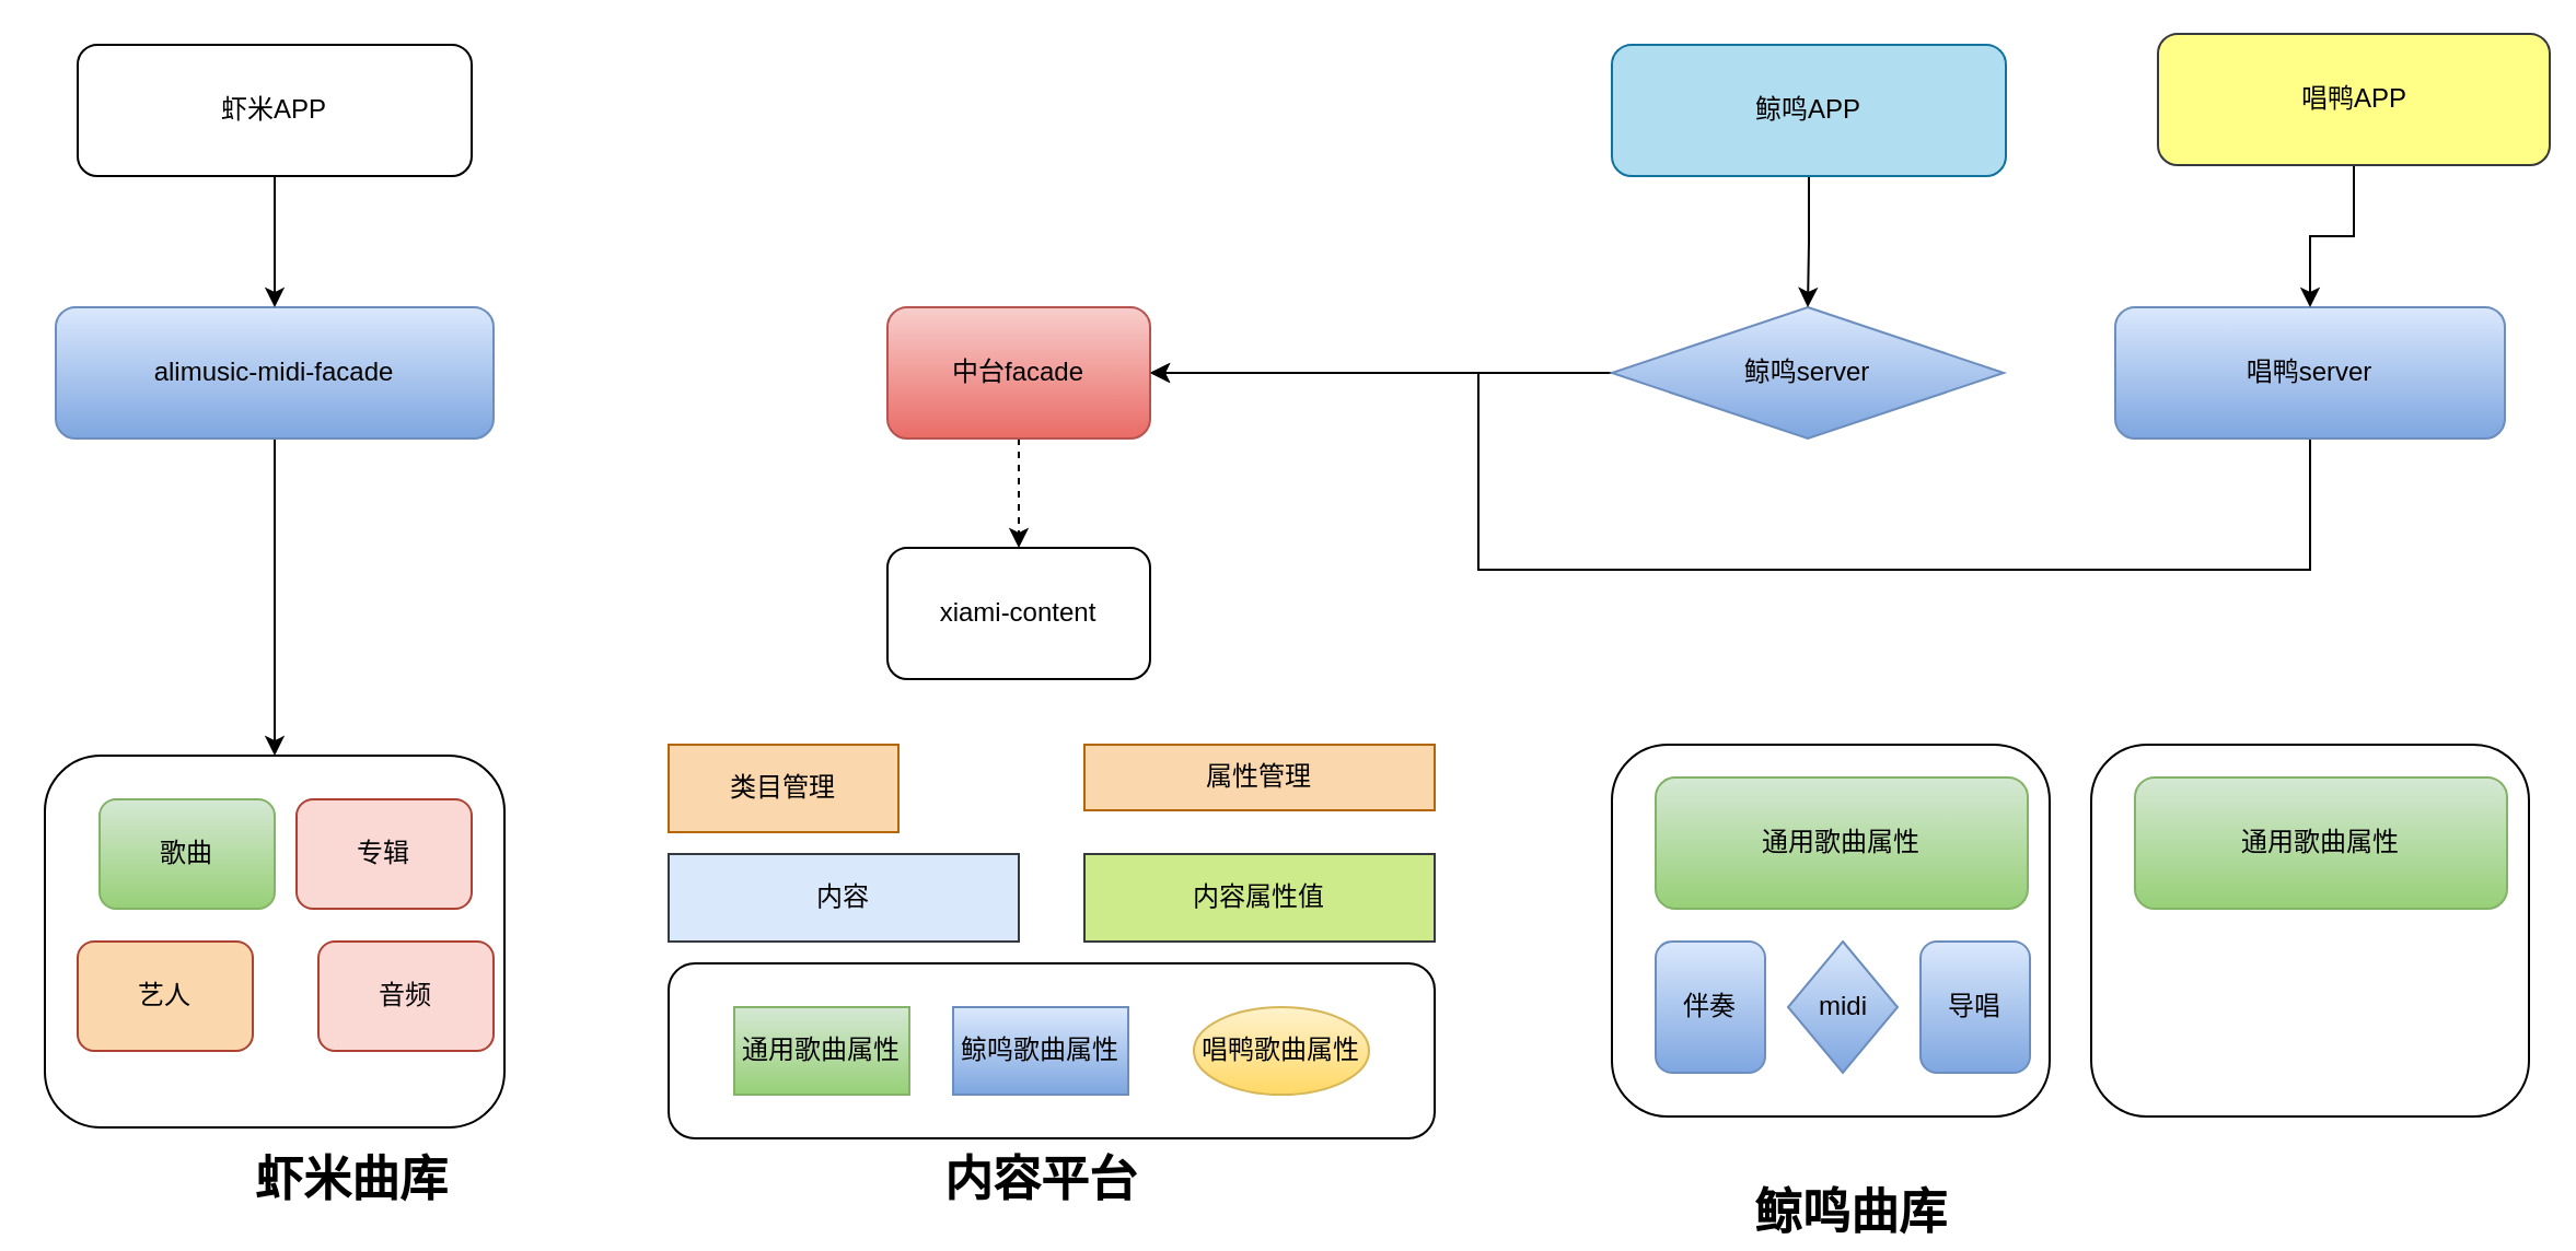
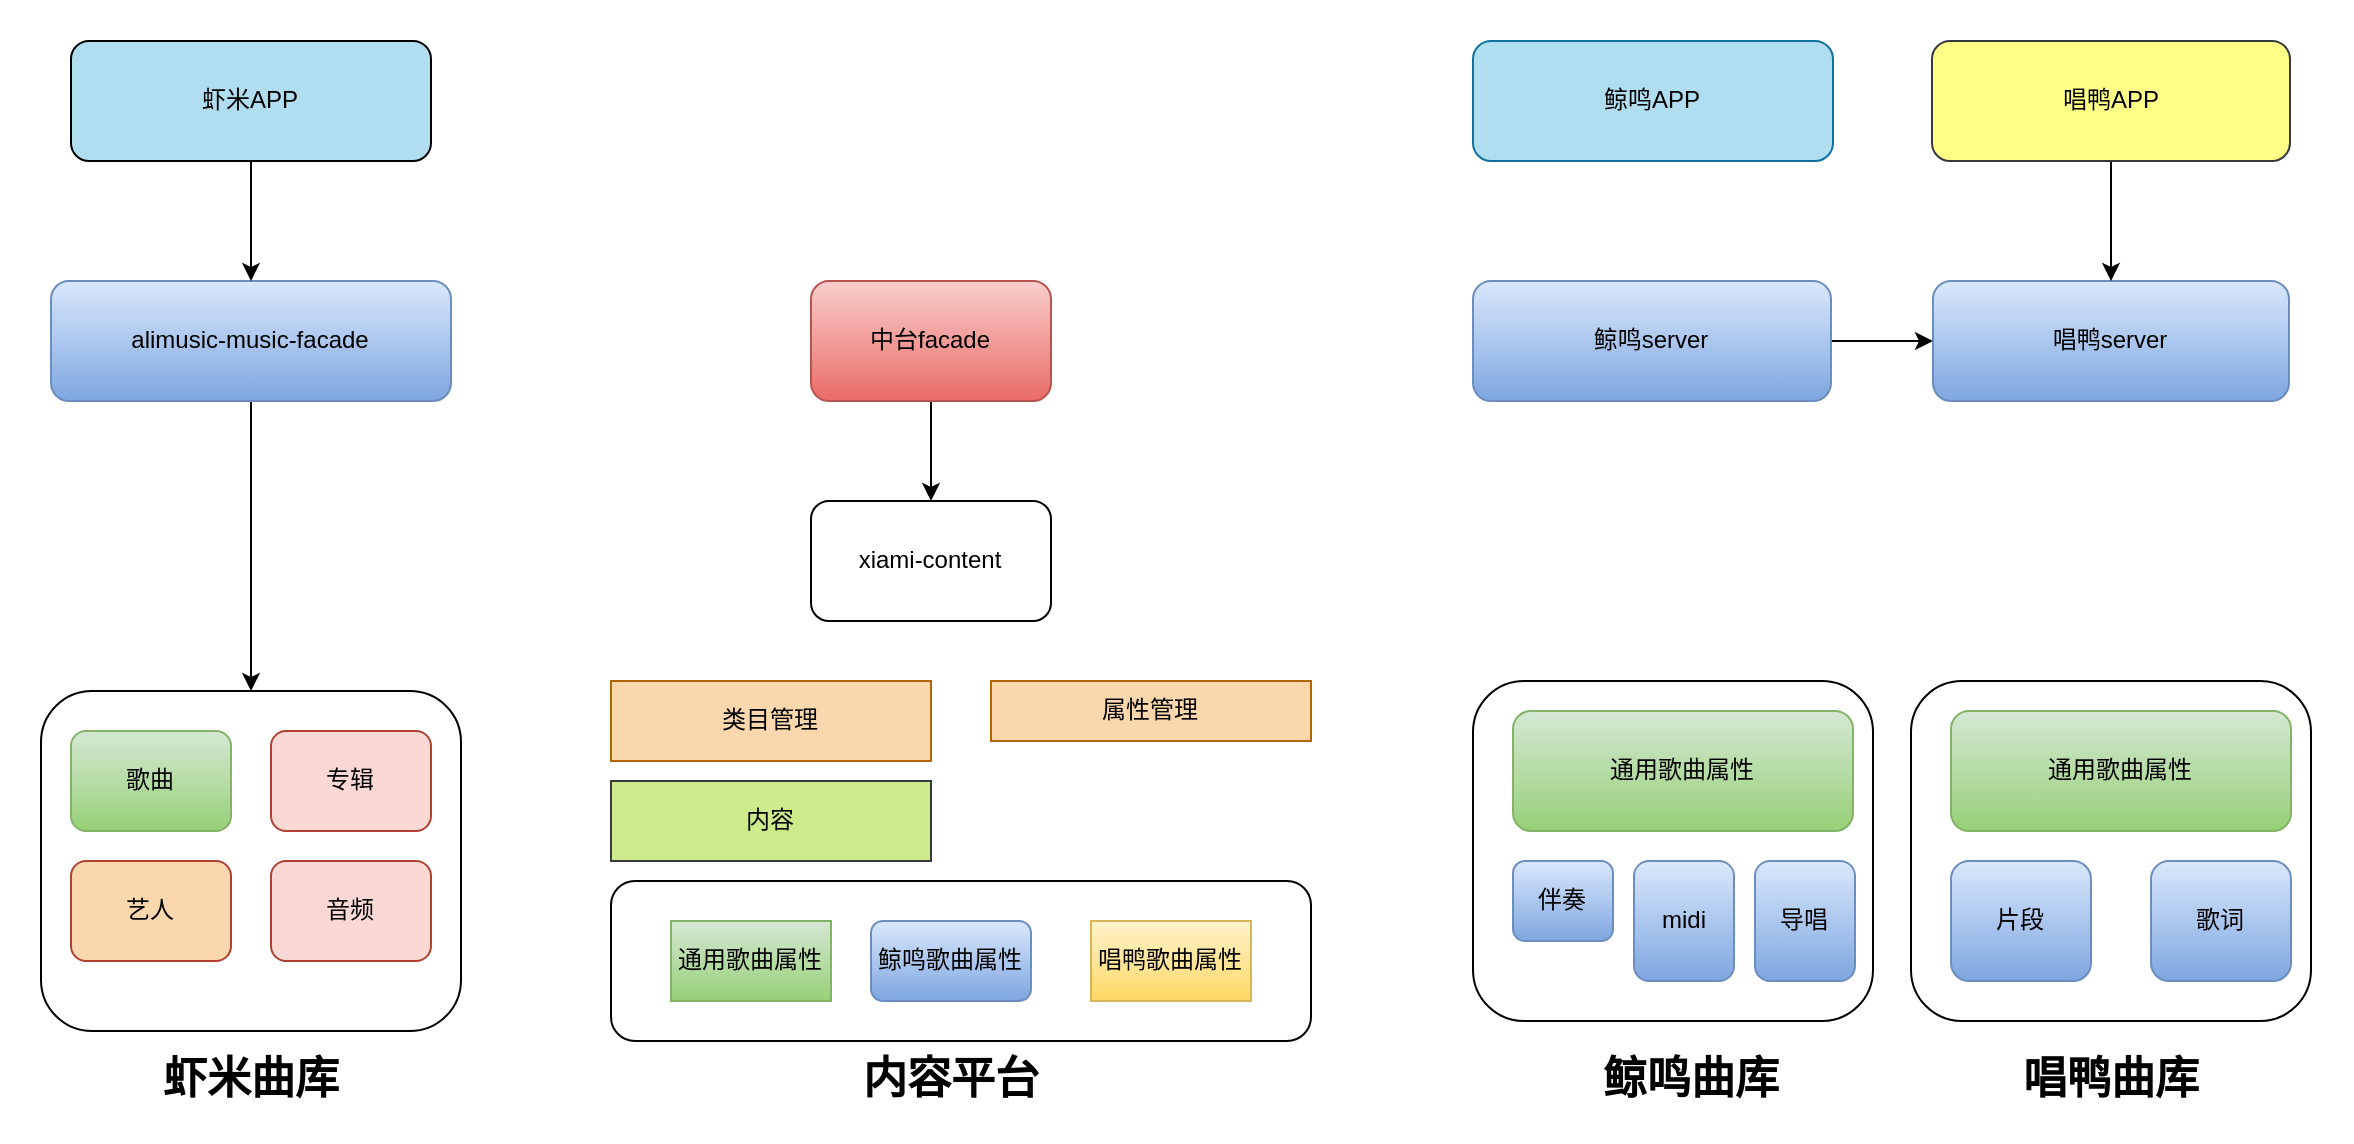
- <mxCell id="36" value="唱鸭APP" style="rounded=1;whiteSpace=wrap;html=1;fillColor=#ffff88;strokeColor=#36393d;" vertex="1" parent="1"><mxGeometry x="985.5" y="15" width="179" height="60" as="geometry" /></mxCell>
+ <mxCell id="36" value="唱鸭APP" style="rounded=1;whiteSpace=wrap;html=1;fillColor=#ffff88;strokeColor=#36393d;" vertex="1" parent="1"><mxGeometry x="965.5" width="179" height="60" as="geometry" y="20" /></mxCell>
- <mxCell id="43" value="虾米APP" style="rounded=1;whiteSpace=wrap;html=1;" vertex="1" parent="1"><mxGeometry x="35" width="180" height="60" as="geometry" y="20" /></mxCell>
+ <mxCell id="43" value="虾米APP" style="rounded=1;whiteSpace=wrap;html=1;fillColor=#b1ddf0;" vertex="1" parent="1"><mxGeometry x="35" width="180" height="60" as="geometry" y="20" /></mxCell>
- <mxCell id="31" style="edgeStyle=orthogonalEdgeStyle;rounded=0;orthogonalLoop=1;jettySize=auto;html=1;exitX=0.5;exitY=1;exitDx=0;exitDy=0;" edge="1" parent="1" source="32" target="28"><mxGeometry relative="1" as="geometry" /></mxCell>
- <mxCell id="3" value="alimusic-midi-facade" style="rounded=1;whiteSpace=wrap;html=1;fillColor=#dae8fc;strokeColor=#6c8ebf;gradientColor=#7ea6e0;" vertex="1" parent="1"><mxGeometry x="25" y="140" width="200" height="60" as="geometry" /></mxCell>
+ <mxCell id="3" value="alimusic-music-facade" style="rounded=1;whiteSpace=wrap;html=1;fillColor=#dae8fc;strokeColor=#6c8ebf;gradientColor=#7ea6e0;" vertex="1" parent="1"><mxGeometry x="25" y="140" width="200" height="60" as="geometry" /></mxCell>
- <mxCell id="27" style="edgeStyle=orthogonalEdgeStyle;rounded=0;orthogonalLoop=1;jettySize=auto;html=1;" edge="1" parent="1" source="28" target="30"><mxGeometry relative="1" as="geometry" /></mxCell>
+ <mxCell id="27" style="edgeStyle=orthogonalEdgeStyle;rounded=0;orthogonalLoop=1;jettySize=auto;html=1;" edge="1" parent="1" source="28" target="34"><mxGeometry relative="1" as="geometry" /></mxCell>
- <mxCell id="28" value="鲸鸣server" style="rhombus;whiteSpace=wrap;html=1;fillColor=#dae8fc;strokeColor=#6c8ebf;gradientColor=#7ea6e0;" vertex="1" parent="1"><mxGeometry x="736" y="140" width="179" height="60" as="geometry" /></mxCell>
+ <mxCell id="28" value="鲸鸣server" style="rounded=1;whiteSpace=wrap;html=1;fillColor=#dae8fc;strokeColor=#6c8ebf;gradientColor=#7ea6e0;" vertex="1" parent="1"><mxGeometry x="736" y="140" width="179" height="60" as="geometry" /></mxCell>
- <mxCell id="29" style="edgeStyle=orthogonalEdgeStyle;rounded=0;orthogonalLoop=1;jettySize=auto;html=1;exitX=0.5;exitY=1;exitDx=0;exitDy=0;dashed=1;" edge="1" parent="1" source="30" target="4"><mxGeometry relative="1" as="geometry" /></mxCell>
+ <mxCell id="29" style="edgeStyle=orthogonalEdgeStyle;rounded=0;orthogonalLoop=1;jettySize=auto;html=1;exitX=0.5;exitY=1;exitDx=0;exitDy=0;" edge="1" parent="1" source="30" target="4"><mxGeometry relative="1" as="geometry" /></mxCell>
- <mxCell id="33" style="edgeStyle=orthogonalEdgeStyle;rounded=0;orthogonalLoop=1;jettySize=auto;html=1;" edge="1" parent="1" source="34" target="30"><mxGeometry relative="1" as="geometry"><Array as="points"><mxPoint x="1055" y="260" /><mxPoint x="675" y="260" /><mxPoint x="675" y="170" /></Array></mxGeometry></mxCell>
- <mxCell id="5" value="类目管理" style="rounded=0;whiteSpace=wrap;html=1;fillColor=#fad7ac;strokeColor=#b46504;" vertex="1" parent="1"><mxGeometry x="305" y="340" width="105" height="40" as="geometry" /></mxCell>
+ <mxCell id="5" value="类目管理" style="rounded=0;whiteSpace=wrap;html=1;fillColor=#fad7ac;strokeColor=#b46504;" vertex="1" parent="1"><mxGeometry x="305" y="340" width="160" height="40" as="geometry" /></mxCell>
- <mxCell id="15" value="歌曲" style="rounded=1;whiteSpace=wrap;html=1;gradientColor=#97d077;fillColor=#d5e8d4;strokeColor=#82b366;" vertex="1" parent="13"><mxGeometry x="25" y="20" width="80" height="50" as="geometry" /></mxCell>
+ <mxCell id="15" value="歌曲" style="rounded=1;whiteSpace=wrap;html=1;gradientColor=#97d077;fillColor=#d5e8d4;strokeColor=#82b366;" vertex="1" parent="13"><mxGeometry x="15" y="20" width="80" height="50" as="geometry" /></mxCell>
- <mxCell id="7" value="内容" style="rounded=0;whiteSpace=wrap;html=1;fillColor=#dae8fc;strokeColor=#36393d;" vertex="1" parent="1"><mxGeometry x="305" y="390" width="160" height="40" as="geometry" /></mxCell>
+ <mxCell id="7" value="内容" style="rounded=0;whiteSpace=wrap;html=1;fillColor=#cdeb8b;strokeColor=#36393d;" vertex="1" parent="1"><mxGeometry x="305" y="390" width="160" height="40" as="geometry" /></mxCell>
- <mxCell id="6" value="内容属性值" style="rounded=0;whiteSpace=wrap;html=1;fillColor=#cdeb8b;strokeColor=#36393d;" vertex="1" parent="1"><mxGeometry x="495" y="390" width="160" height="40" as="geometry" /></mxCell>
- <mxCell id="18" value="音频" style="rounded=1;whiteSpace=wrap;html=1;fillColor=#fad9d5;strokeColor=#ae4132;" vertex="1" parent="13"><mxGeometry x="125" y="85" width="80" height="50" as="geometry" /></mxCell>
+ <mxCell id="18" value="音频" style="rounded=1;whiteSpace=wrap;html=1;fillColor=#fad9d5;strokeColor=#ae4132;" vertex="1" parent="13"><mxGeometry x="115" y="85" width="80" height="50" as="geometry" /></mxCell>
- <mxCell id="23" value="伴奏" style="rounded=1;whiteSpace=wrap;html=1;gradientColor=#7ea6e0;fillColor=#dae8fc;strokeColor=#6c8ebf;" vertex="1" parent="20"><mxGeometry x="20" y="90" width="50" height="60" as="geometry" /></mxCell>
+ <mxCell id="23" value="伴奏" style="rounded=1;whiteSpace=wrap;html=1;gradientColor=#7ea6e0;fillColor=#dae8fc;strokeColor=#6c8ebf;" vertex="1" parent="20"><mxGeometry x="20" y="90" width="50" height="40" as="geometry" /></mxCell>
- <mxCell id="24" value="midi" style="rhombus;whiteSpace=wrap;html=1;gradientColor=#7ea6e0;fillColor=#dae8fc;strokeColor=#6c8ebf;" vertex="1" parent="20"><mxGeometry x="80.5" y="90" width="50" height="60" as="geometry" /></mxCell>
+ <mxCell id="24" value="midi" style="rounded=1;whiteSpace=wrap;html=1;gradientColor=#7ea6e0;fillColor=#dae8fc;strokeColor=#6c8ebf;" vertex="1" parent="20"><mxGeometry x="80.5" y="90" width="50" height="60" as="geometry" /></mxCell>
+ <mxCell id="40" value="片段" style="rounded=1;whiteSpace=wrap;html=1;gradientColor=#7ea6e0;fillColor=#dae8fc;strokeColor=#6c8ebf;" vertex="1" parent="37"><mxGeometry x="20" y="90" width="70" height="60" as="geometry" /></mxCell>
+ <mxCell id="41" value="歌词" style="rounded=1;whiteSpace=wrap;html=1;gradientColor=#7ea6e0;fillColor=#dae8fc;strokeColor=#6c8ebf;" vertex="1" parent="37"><mxGeometry x="120" y="90" width="70" height="60" as="geometry" /></mxCell>
- <mxCell id="11" value="鲸鸣歌曲属性" style="rounded=0;whiteSpace=wrap;html=1;gradientColor=#7ea6e0;fillColor=#dae8fc;strokeColor=#6c8ebf;" vertex="1" parent="8"><mxGeometry x="130" y="20" width="80" height="40" as="geometry" /></mxCell>
+ <mxCell id="11" value="鲸鸣歌曲属性" style="whiteSpace=wrap;html=1;gradientColor=#7ea6e0;fillColor=#dae8fc;strokeColor=#6c8ebf;rounded=1;" vertex="1" parent="8"><mxGeometry x="130" y="20" width="80" height="40" as="geometry" /></mxCell>
- <mxCell id="12" value="唱鸭歌曲属性" style="ellipse;whiteSpace=wrap;html=1;gradientColor=#ffd966;fillColor=#fff2cc;strokeColor=#d6b656;" vertex="1" parent="8"><mxGeometry x="240" y="20" width="80" height="40" as="geometry" /></mxCell>
+ <mxCell id="12" value="唱鸭歌曲属性" style="rounded=0;whiteSpace=wrap;html=1;gradientColor=#ffd966;fillColor=#fff2cc;strokeColor=#d6b656;" vertex="1" parent="8"><mxGeometry x="240" y="20" width="80" height="40" as="geometry" /></mxCell>
- <mxCell id="46" value="虾米曲库" style="text;html=1;strokeColor=none;fillColor=none;align=center;verticalAlign=middle;whiteSpace=wrap;rounded=0;fontSize=22;fontStyle=1" vertex="1" parent="1"><mxGeometry x="111" y="530" width="99" height="20" as="geometry" /></mxCell>
+ <mxCell id="46" value="虾米曲库" style="text;html=1;strokeColor=none;fillColor=none;align=center;verticalAlign=middle;whiteSpace=wrap;rounded=0;fontSize=22;fontStyle=1" vertex="1" parent="1"><mxGeometry x="76" y="530" width="99" height="20" as="geometry" /></mxCell>
+ <mxCell id="44" value="唱鸭曲库" style="text;html=1;strokeColor=none;fillColor=none;align=center;verticalAlign=middle;whiteSpace=wrap;rounded=0;fontSize=22;fontStyle=1" vertex="1" parent="1"><mxGeometry x="1005.5" y="530" width="99" height="20" as="geometry" /></mxCell>
- <mxCell id="26" value="鲸鸣曲库" style="text;html=1;strokeColor=none;fillColor=none;align=center;verticalAlign=middle;whiteSpace=wrap;rounded=0;fontSize=22;fontStyle=1" vertex="1" parent="1"><mxGeometry x="796" y="545" width="99" height="20" as="geometry" /></mxCell>
+ <mxCell id="26" value="鲸鸣曲库" style="text;html=1;strokeColor=none;fillColor=none;align=center;verticalAlign=middle;whiteSpace=wrap;rounded=0;fontSize=22;fontStyle=1" vertex="1" parent="1"><mxGeometry x="796" y="530" width="99" height="20" as="geometry" /></mxCell>
